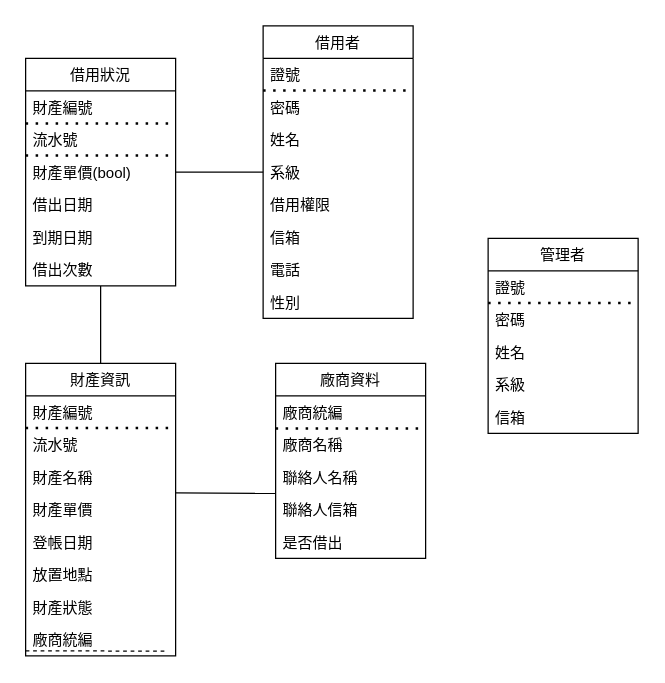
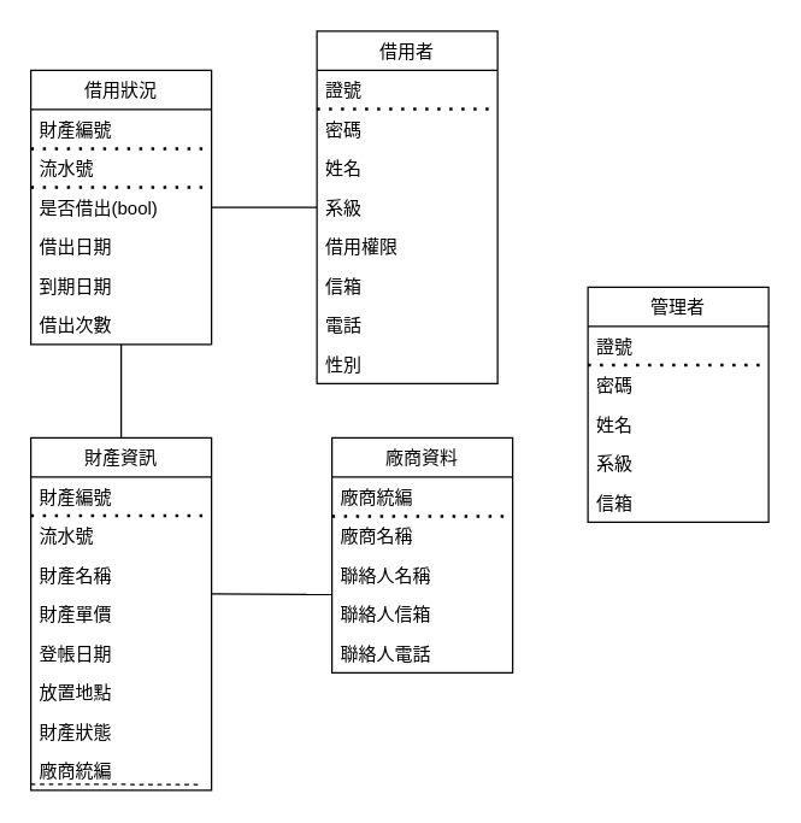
- <mxCell id="18" value="財產單價(bool)" style="text;strokeColor=none;fillColor=none;align=left;verticalAlign=top;spacingLeft=4;spacingRight=4;overflow=hidden;rotatable=0;points=[[0,0.5],[1,0.5]];portConstraint=eastwest;" parent="13" vertex="1"><mxGeometry y="78" width="120" height="26" as="geometry" /></mxCell>
+ <mxCell id="18" value="是否借出(bool)" style="text;strokeColor=none;fillColor=none;align=left;verticalAlign=top;spacingLeft=4;spacingRight=4;overflow=hidden;rotatable=0;points=[[0,0.5],[1,0.5]];portConstraint=eastwest;" parent="13" vertex="1"><mxGeometry y="78" width="120" height="26" as="geometry" /></mxCell>
- <mxCell id="45" value="是否借出" style="text;strokeColor=none;fillColor=none;align=left;verticalAlign=top;spacingLeft=4;spacingRight=4;overflow=hidden;rotatable=0;points=[[0,0.5],[1,0.5]];portConstraint=eastwest;" parent="39" vertex="1"><mxGeometry y="130" width="120" height="26" as="geometry" /></mxCell>
+ <mxCell id="45" value="聯絡人電話" style="text;strokeColor=none;fillColor=none;align=left;verticalAlign=top;spacingLeft=4;spacingRight=4;overflow=hidden;rotatable=0;points=[[0,0.5],[1,0.5]];portConstraint=eastwest;" parent="39" vertex="1"><mxGeometry y="130" width="120" height="26" as="geometry" /></mxCell>
